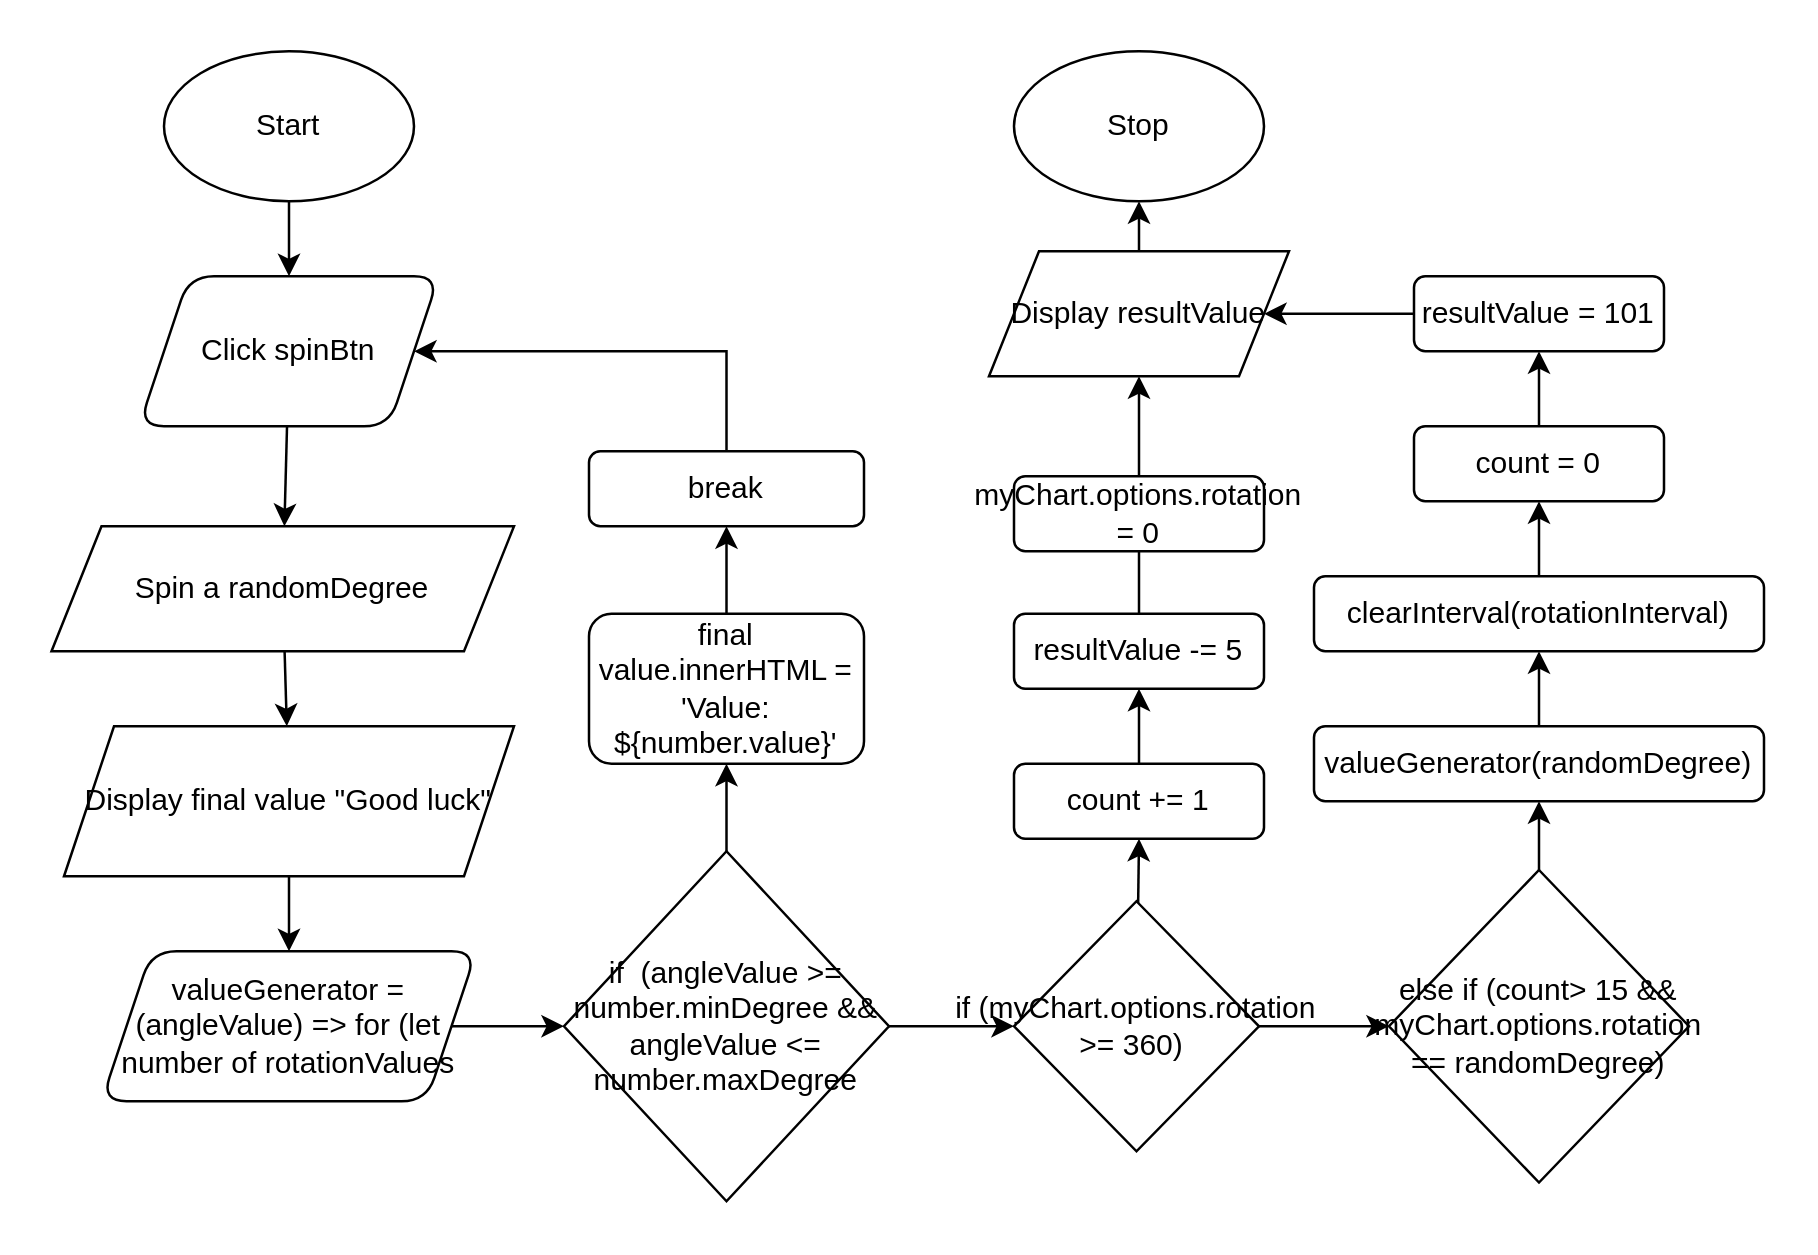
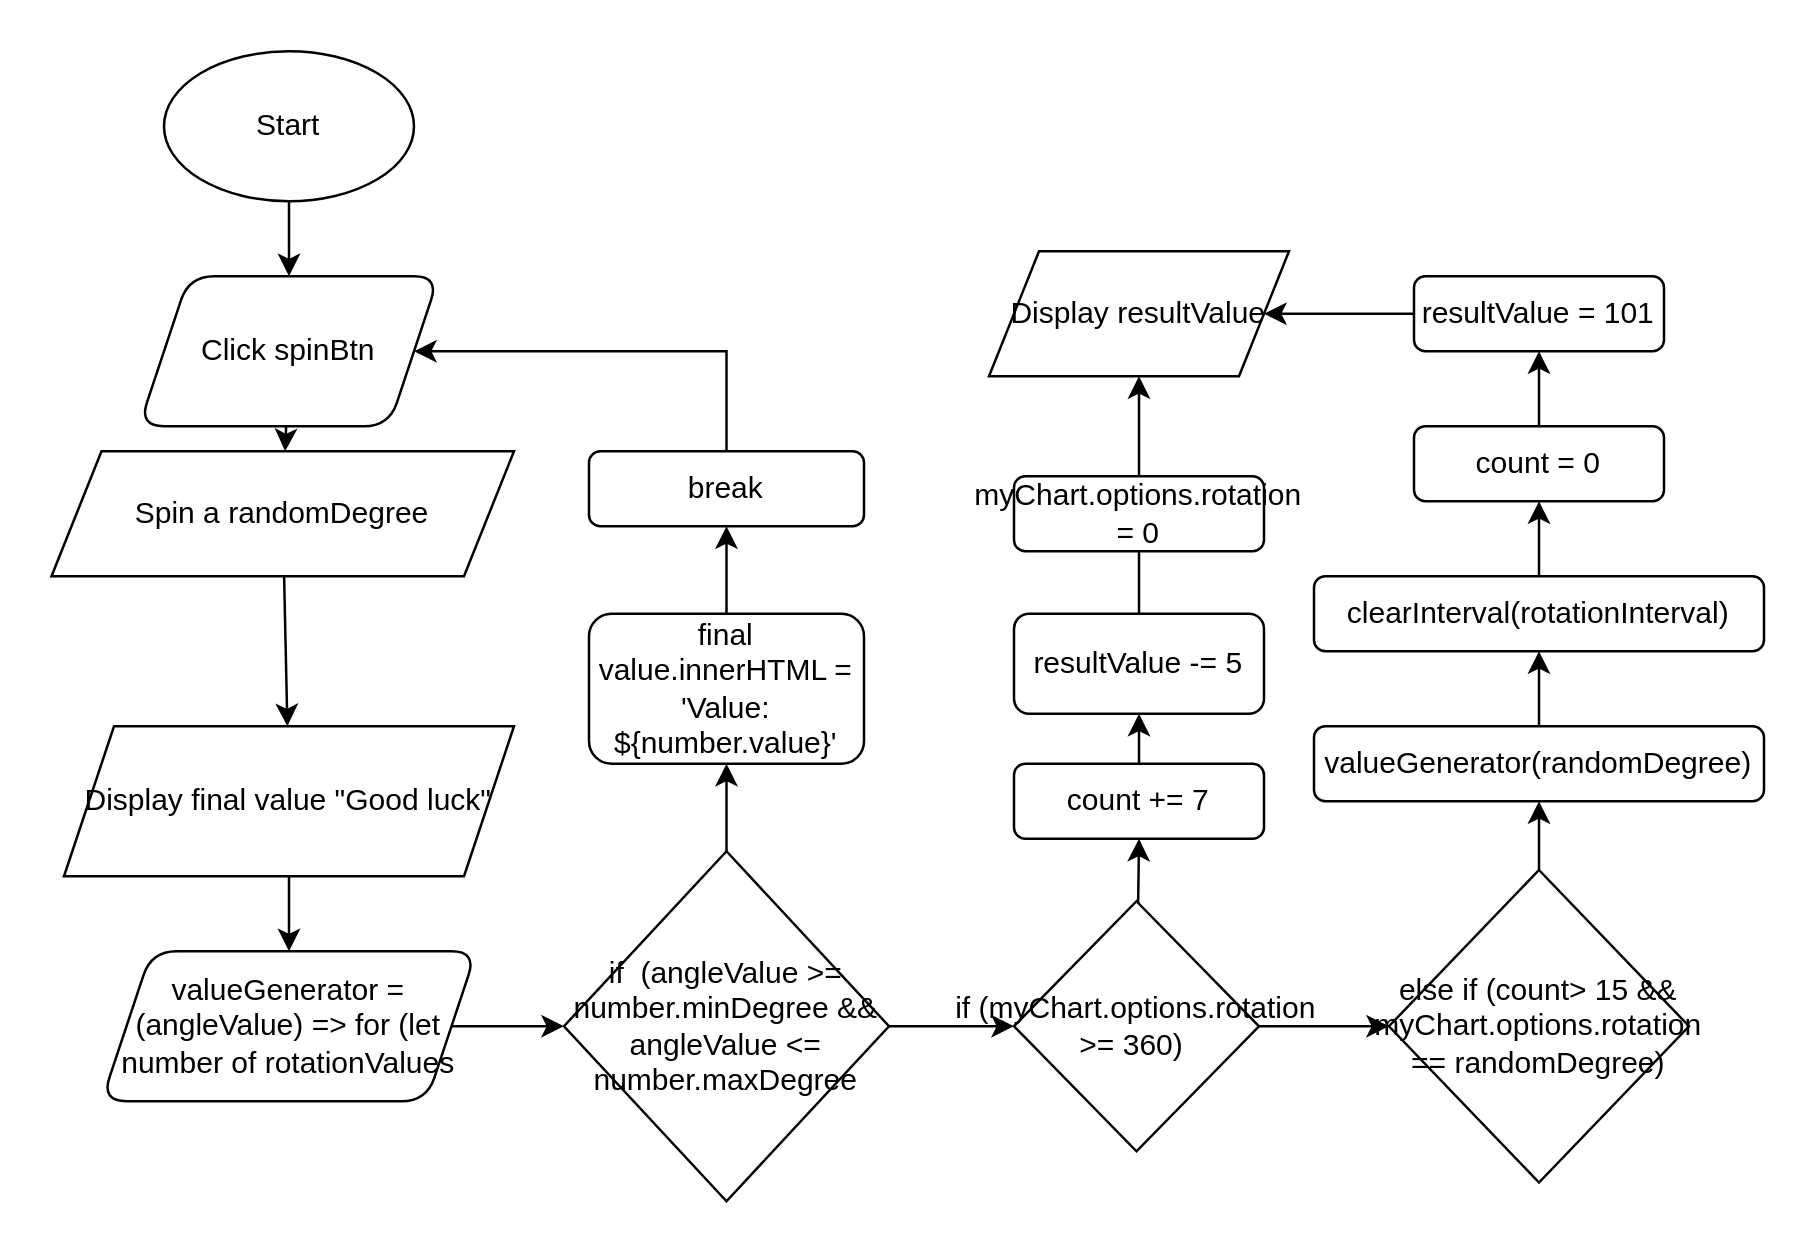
- <mxCell id="4" value="Stop" style="ellipse;whiteSpace=wrap;html=1;" parent="1" vertex="1"><mxGeometry x="405" y="20" width="100" height="60" as="geometry" /></mxCell>
- <mxCell id="31" style="edgeStyle=none;html=1;entryX=0.5;entryY=1;entryDx=0;entryDy=0;" edge="1" parent="1" source="32" target="4"><mxGeometry relative="1" as="geometry" /></mxCell>
- <mxCell id="8" value="Spin a randomDegree" style="shape=parallelogram;perimeter=parallelogramPerimeter;whiteSpace=wrap;html=1;fixedSize=1;rounded=0;" parent="1" vertex="1"><mxGeometry x="20" y="210" width="185" height="50" as="geometry" /></mxCell>
+ <mxCell id="8" value="Spin a randomDegree" style="shape=parallelogram;perimeter=parallelogramPerimeter;whiteSpace=wrap;html=1;fixedSize=1;rounded=0;" parent="1" vertex="1"><mxGeometry x="20" y="180" width="185" height="50" as="geometry" /></mxCell>
- <mxCell id="26" value="resultValue -= 5" style="rounded=1;whiteSpace=wrap;html=1;" parent="1" vertex="1"><mxGeometry x="405" y="245" width="100" height="30" as="geometry" /></mxCell>
+ <mxCell id="26" value="resultValue -= 5" style="rounded=1;whiteSpace=wrap;html=1;" parent="1" vertex="1"><mxGeometry x="405" y="245" width="100" height="40" as="geometry" /></mxCell>
- <mxCell id="24" value="count += 1" style="rounded=1;whiteSpace=wrap;html=1;" parent="1" vertex="1"><mxGeometry x="405" y="305" width="100" height="30" as="geometry" /></mxCell>
+ <mxCell id="24" value="count += 7" style="rounded=1;whiteSpace=wrap;html=1;" parent="1" vertex="1"><mxGeometry x="405" y="305" width="100" height="30" as="geometry" /></mxCell>
